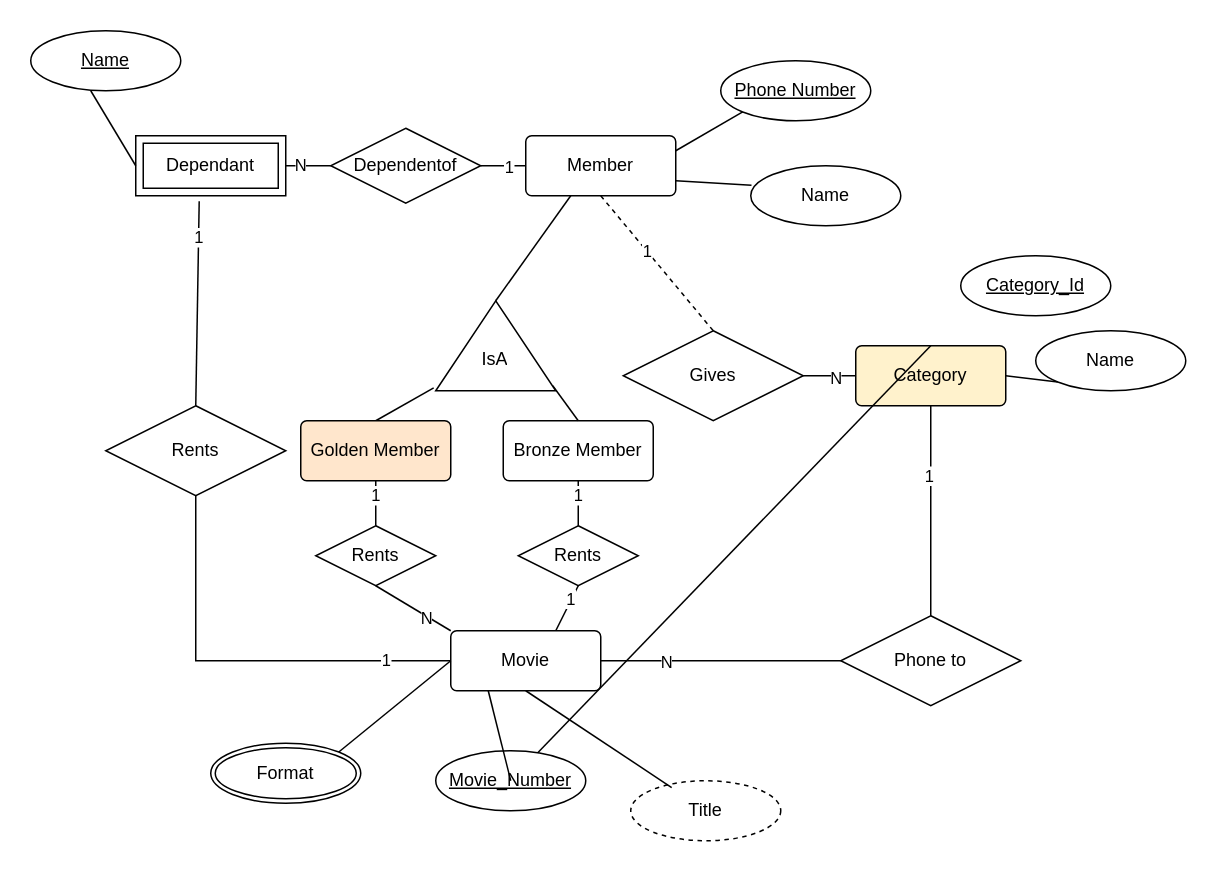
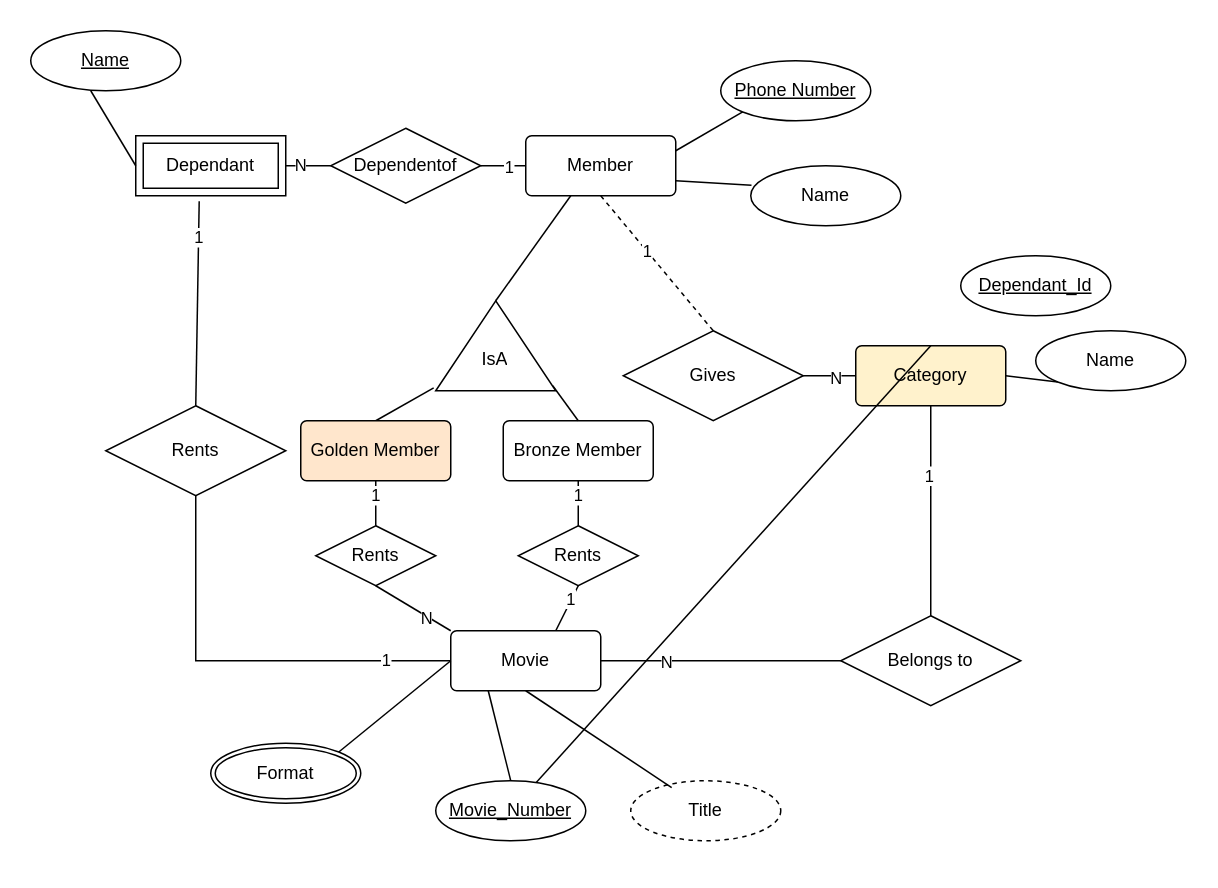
- <mxCell id="28" value="Category_Id" style="ellipse;whiteSpace=wrap;html=1;align=center;fontStyle=4;" vertex="1" parent="25"><mxGeometry x="70" width="100" height="40" as="geometry" /></mxCell>
+ <mxCell id="28" value="Dependant_Id" style="ellipse;whiteSpace=wrap;html=1;align=center;fontStyle=4;" vertex="1" parent="25"><mxGeometry x="70" width="100" height="40" as="geometry" /></mxCell>
- <mxCell id="22" value="Phone to" style="shape=rhombus;perimeter=rhombusPerimeter;whiteSpace=wrap;html=1;align=center;" vertex="1" parent="1"><mxGeometry x="560" y="410" width="120" height="60" as="geometry" /></mxCell>
+ <mxCell id="22" value="Belongs to" style="shape=rhombus;perimeter=rhombusPerimeter;whiteSpace=wrap;html=1;align=center;" vertex="1" parent="1"><mxGeometry x="560" y="410" width="120" height="60" as="geometry" /></mxCell>
- <mxCell id="4" value="Movie_Number" style="ellipse;whiteSpace=wrap;html=1;align=center;fontStyle=4;" vertex="1" parent="2"><mxGeometry x="10" y="120" width="100" height="40" as="geometry" /></mxCell>
+ <mxCell id="4" value="Movie_Number" style="ellipse;whiteSpace=wrap;html=1;align=center;fontStyle=4;" vertex="1" parent="2"><mxGeometry x="10" y="140" width="100" height="40" as="geometry" /></mxCell>
